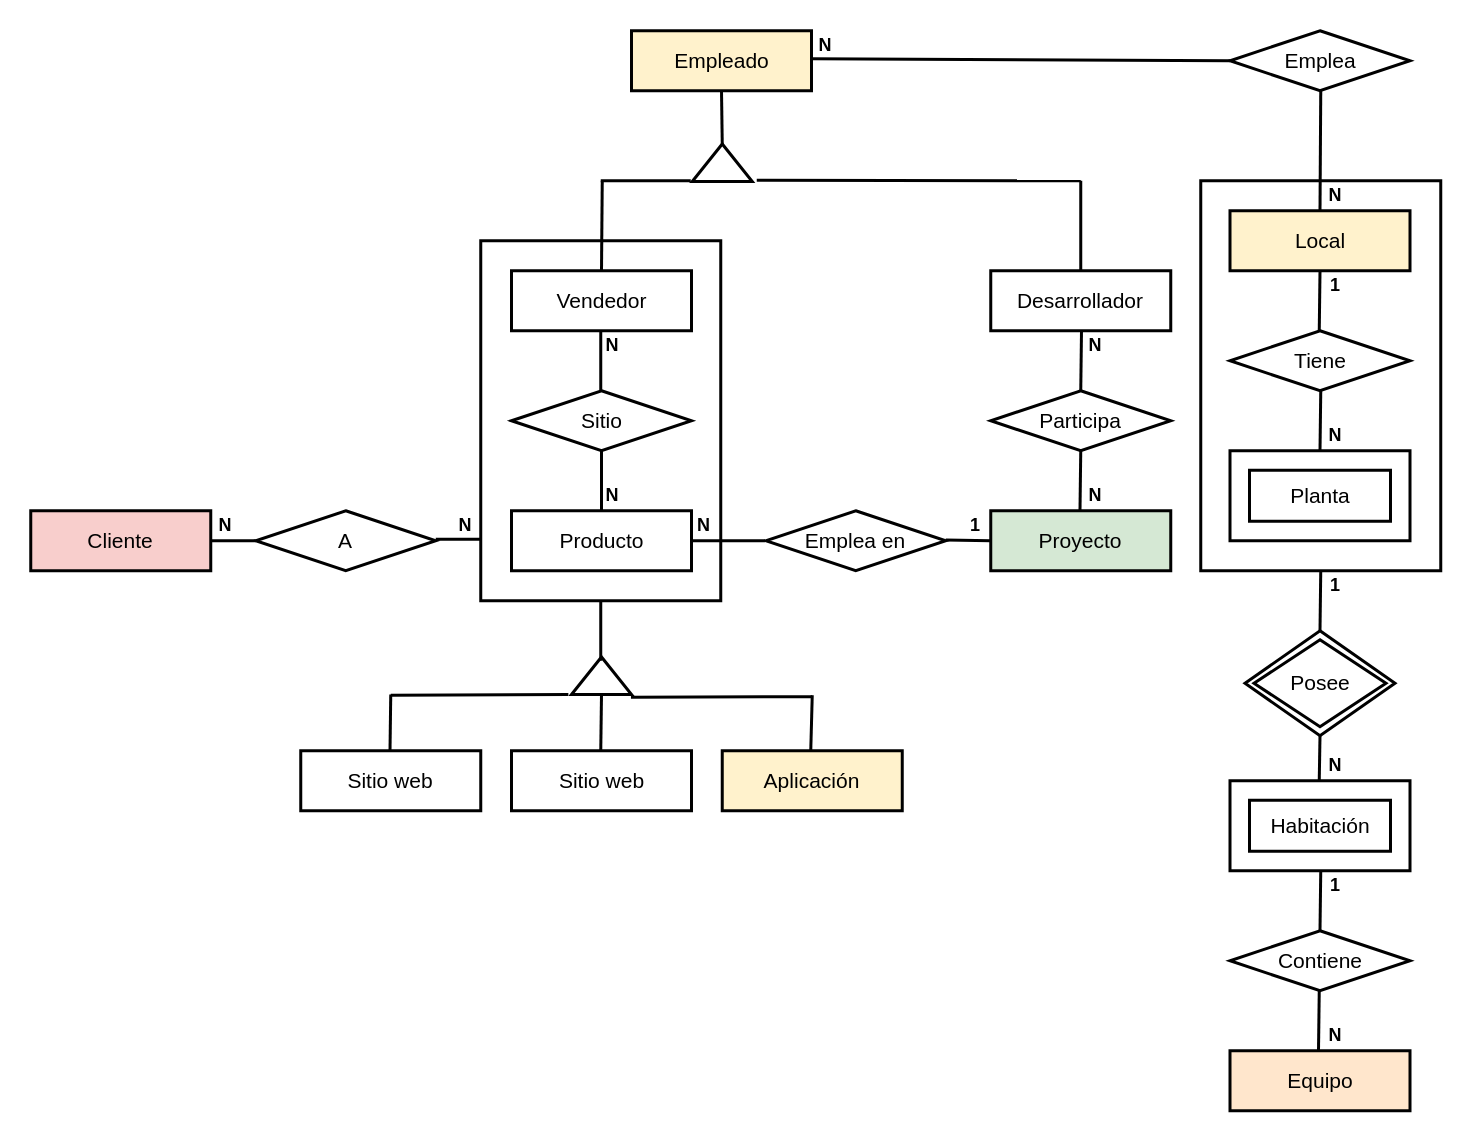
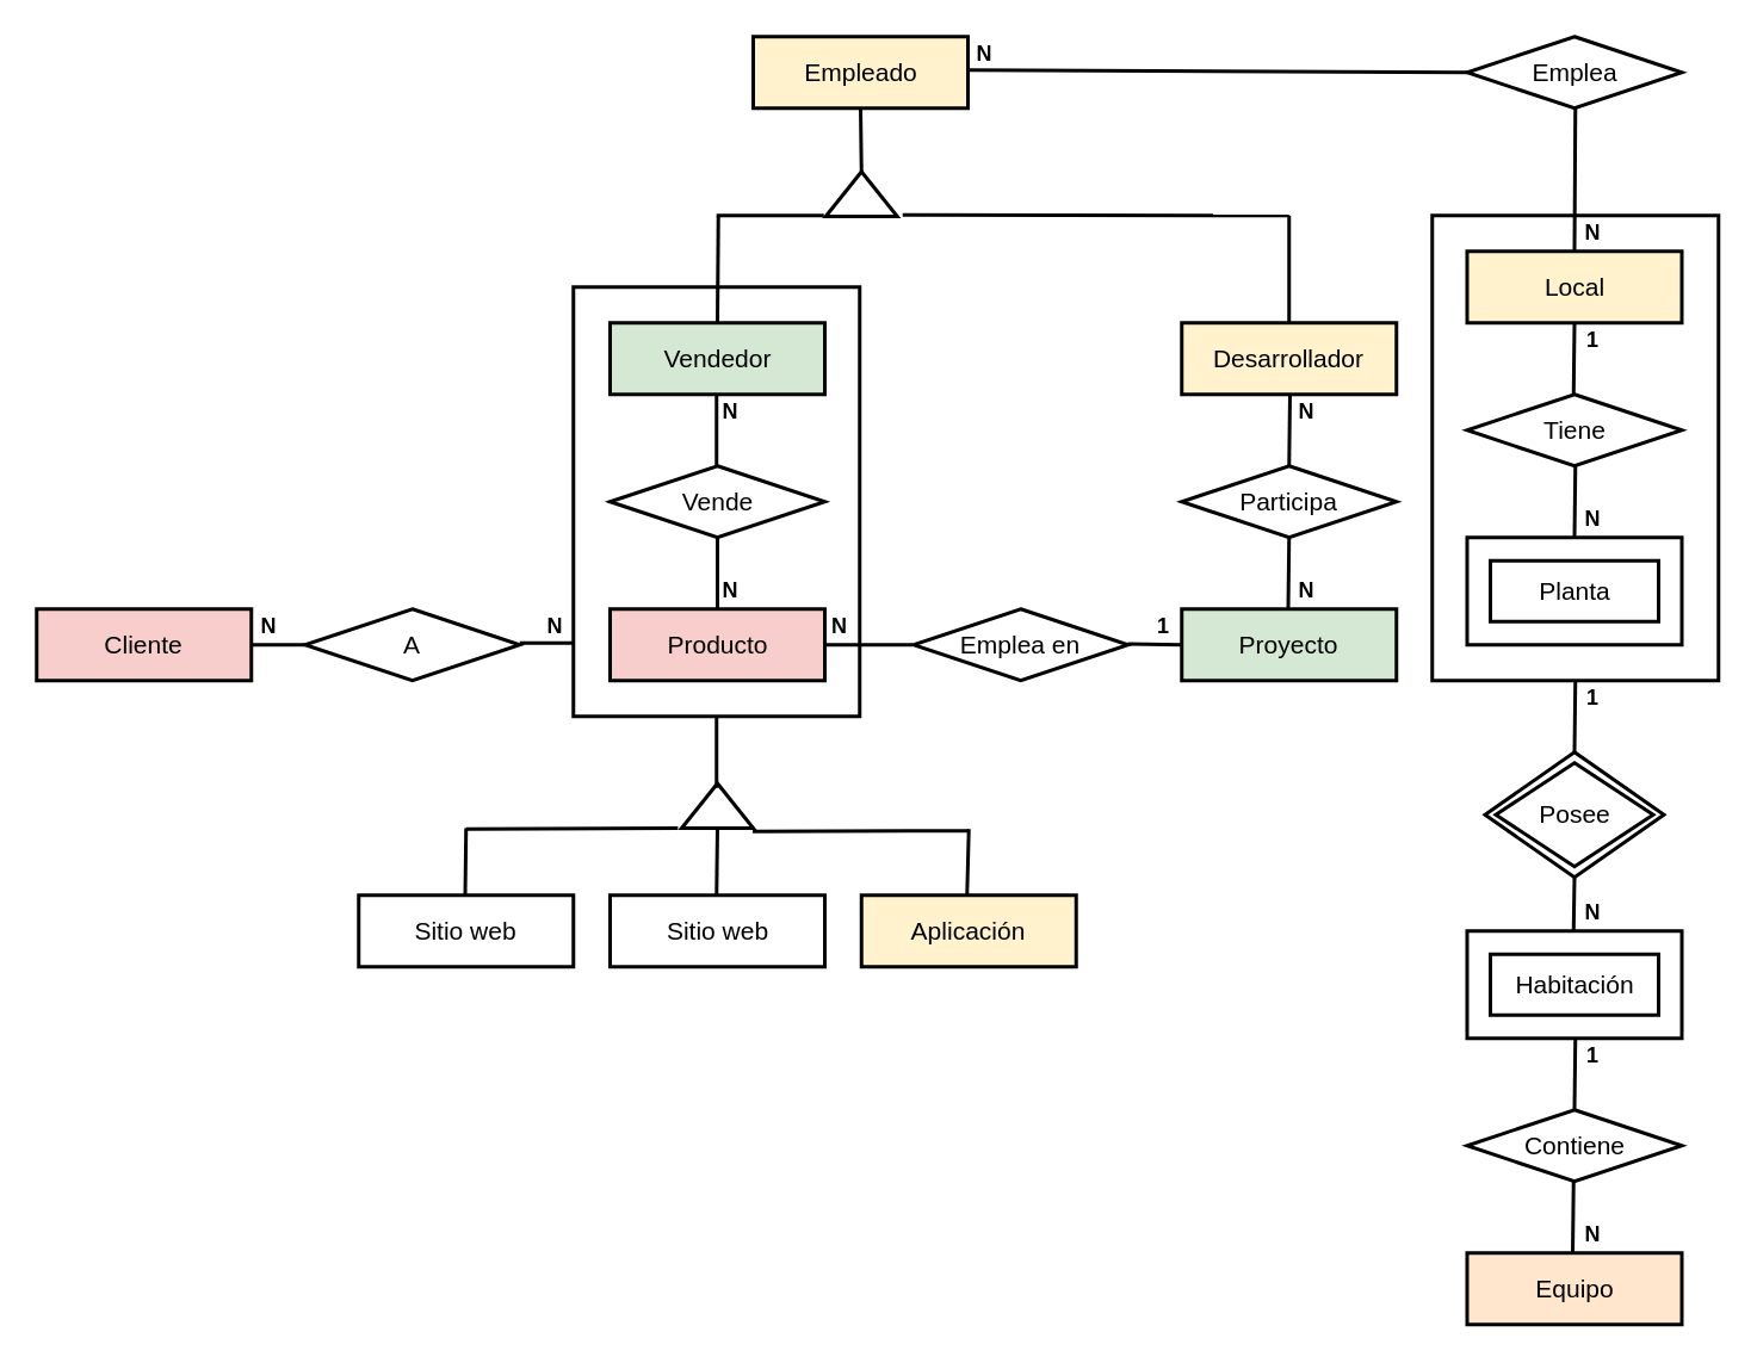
- <mxCell id="19" value="Vendedor" style="strokeWidth=2;whiteSpace=wrap;html=1;align=center;fontSize=14;" vertex="1" parent="1"><mxGeometry x="340.5" y="180" width="120" height="40" as="geometry" /></mxCell>
+ <mxCell id="19" value="Vendedor" style="strokeWidth=2;whiteSpace=wrap;html=1;align=center;fontSize=14;fillColor=#d5e8d4;" vertex="1" parent="1"><mxGeometry x="340.5" y="180" width="120" height="40" as="geometry" /></mxCell>
- <mxCell id="13" value="Desarrollador" style="strokeWidth=2;whiteSpace=wrap;html=1;align=center;fontSize=14;" vertex="1" parent="1"><mxGeometry x="660" y="180" width="120" height="40" as="geometry" /></mxCell>
+ <mxCell id="13" value="Desarrollador" style="strokeWidth=2;whiteSpace=wrap;html=1;align=center;fontSize=14;fillColor=#fff2cc;" vertex="1" parent="1"><mxGeometry x="660" y="180" width="120" height="40" as="geometry" /></mxCell>
- <mxCell id="20" value="Sitio" style="shape=rhombus;strokeWidth=2;fontSize=17;perimeter=rhombusPerimeter;whiteSpace=wrap;html=1;align=center;fontSize=14;" vertex="1" parent="1"><mxGeometry x="340.5" y="260" width="120" height="40" as="geometry" /></mxCell>
+ <mxCell id="20" value="Vende" style="shape=rhombus;strokeWidth=2;fontSize=17;perimeter=rhombusPerimeter;whiteSpace=wrap;html=1;align=center;fontSize=14;" vertex="1" parent="1"><mxGeometry x="340.5" y="260" width="120" height="40" as="geometry" /></mxCell>
- <mxCell id="21" value="Producto" style="strokeWidth=2;whiteSpace=wrap;html=1;align=center;fontSize=14;" vertex="1" parent="1"><mxGeometry x="340.5" y="340" width="120" height="40" as="geometry" /></mxCell>
+ <mxCell id="21" value="Producto" style="strokeWidth=2;whiteSpace=wrap;html=1;align=center;fontSize=14;fillColor=#f8cecc;" vertex="1" parent="1"><mxGeometry x="340.5" y="340" width="120" height="40" as="geometry" /></mxCell>
